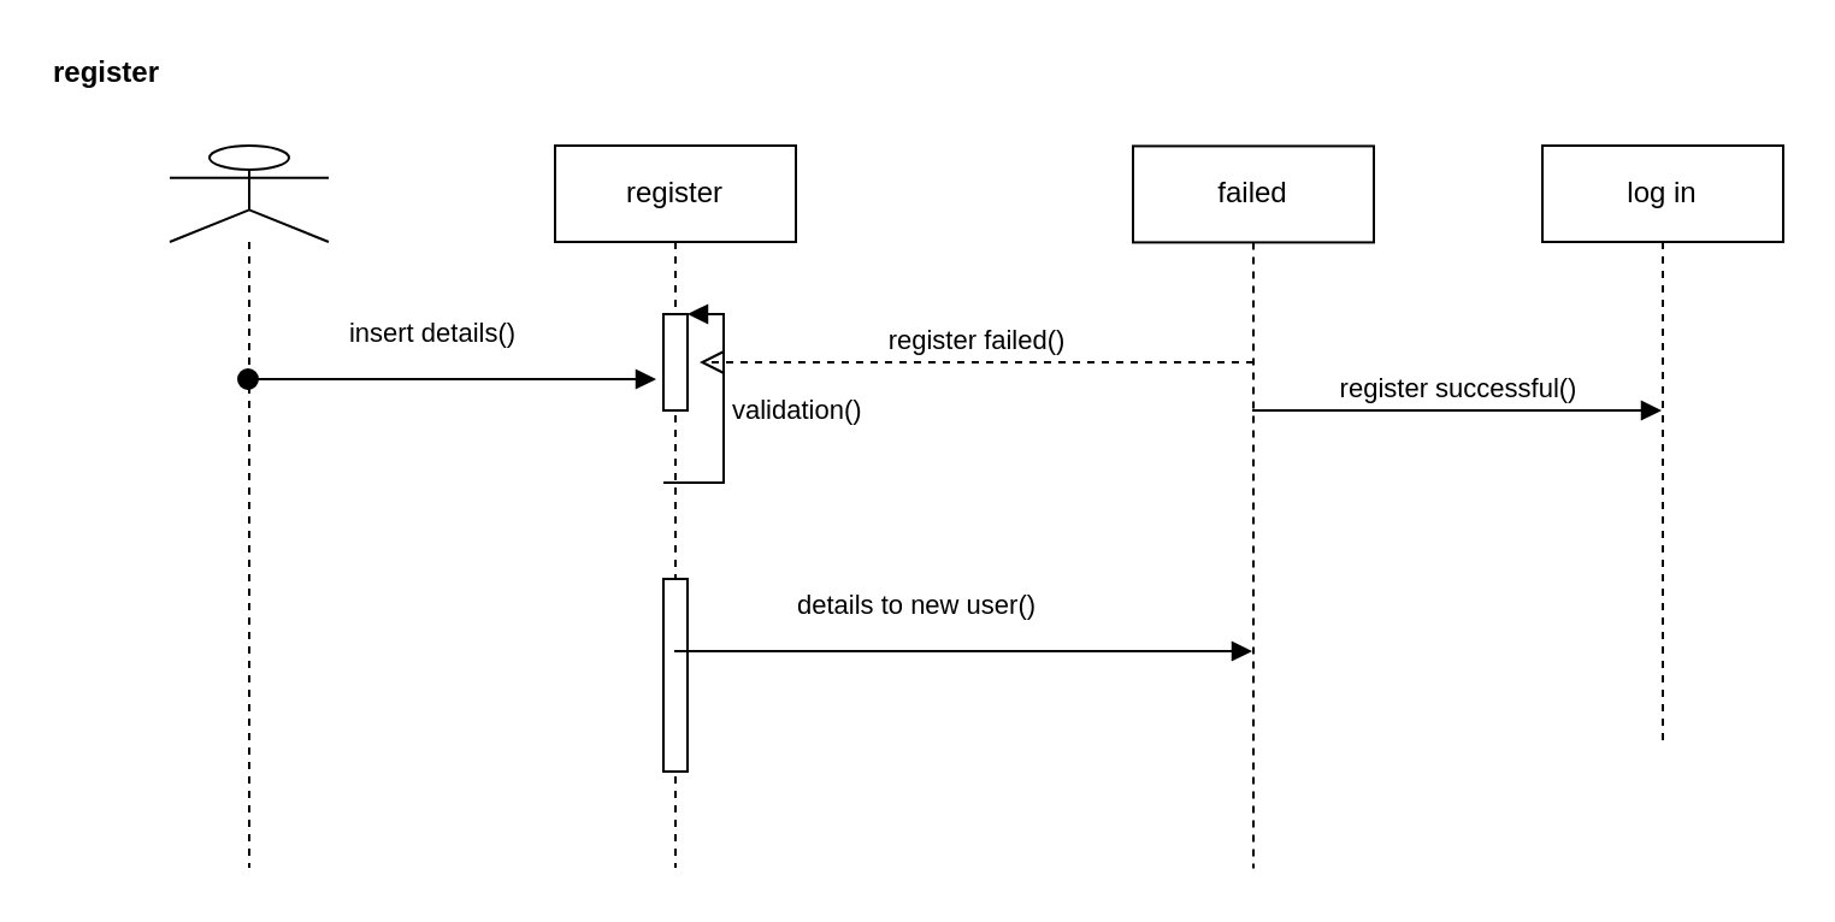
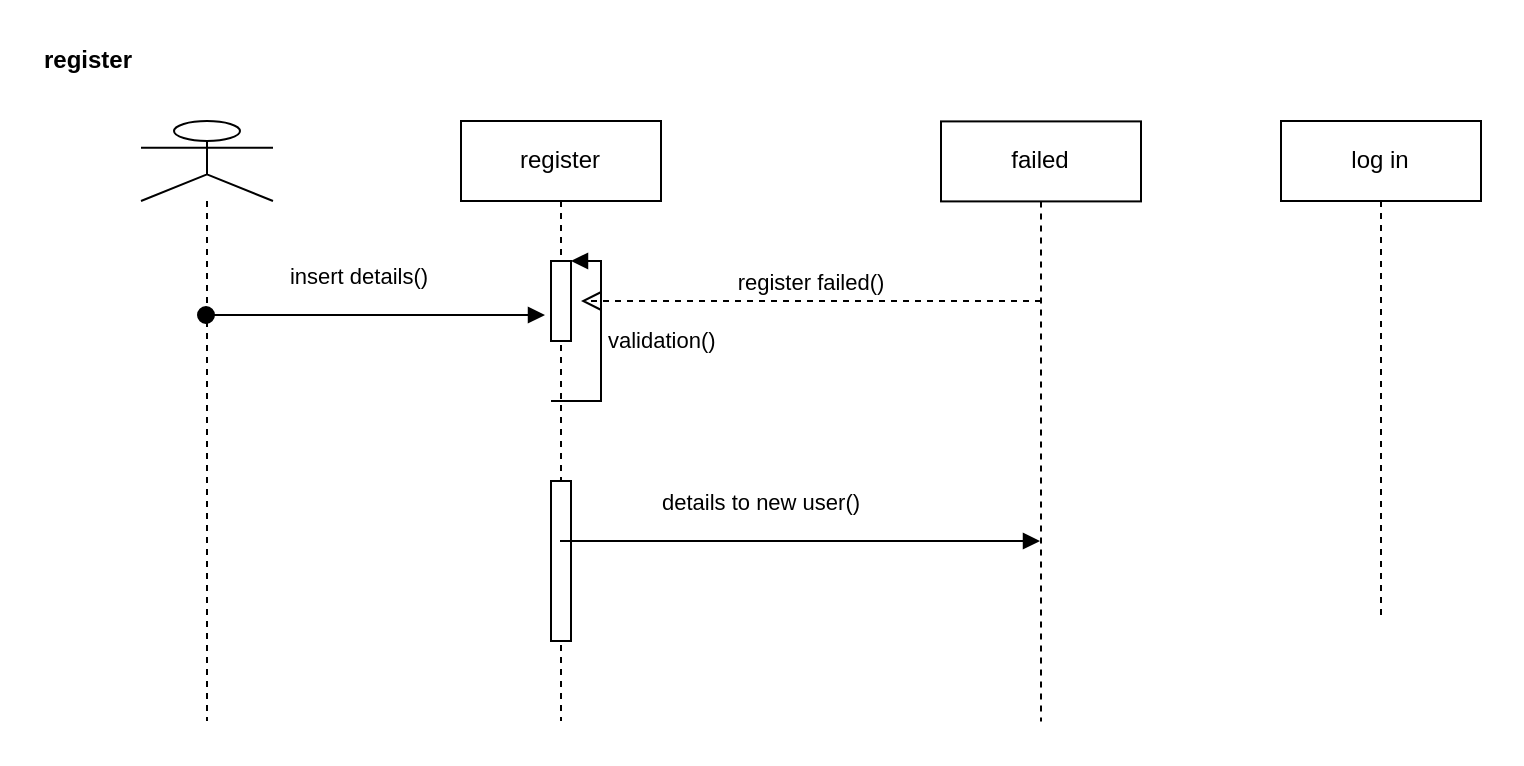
- <mxCell id="11" value="register successful()" style="html=1;verticalAlign=bottom;endArrow=block;" edge="1" parent="1" source="9" target="12"><mxGeometry width="80" relative="1" as="geometry"><mxPoint x="530" y="200" as="sourcePoint" /><mxPoint x="100" y="380" as="targetPoint" /><Array as="points"><mxPoint x="580" y="170" /><mxPoint x="610" y="170" /></Array></mxGeometry></mxCell>
